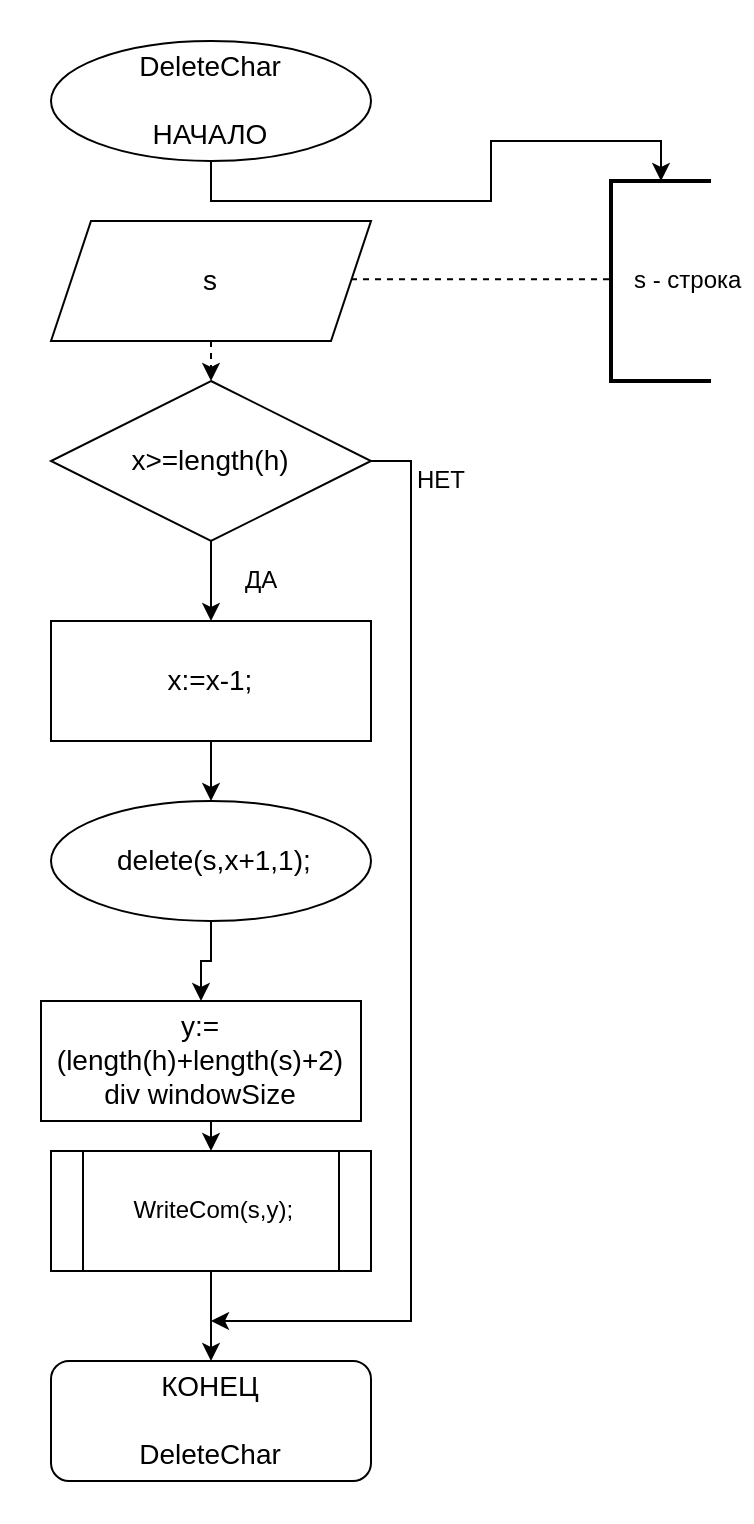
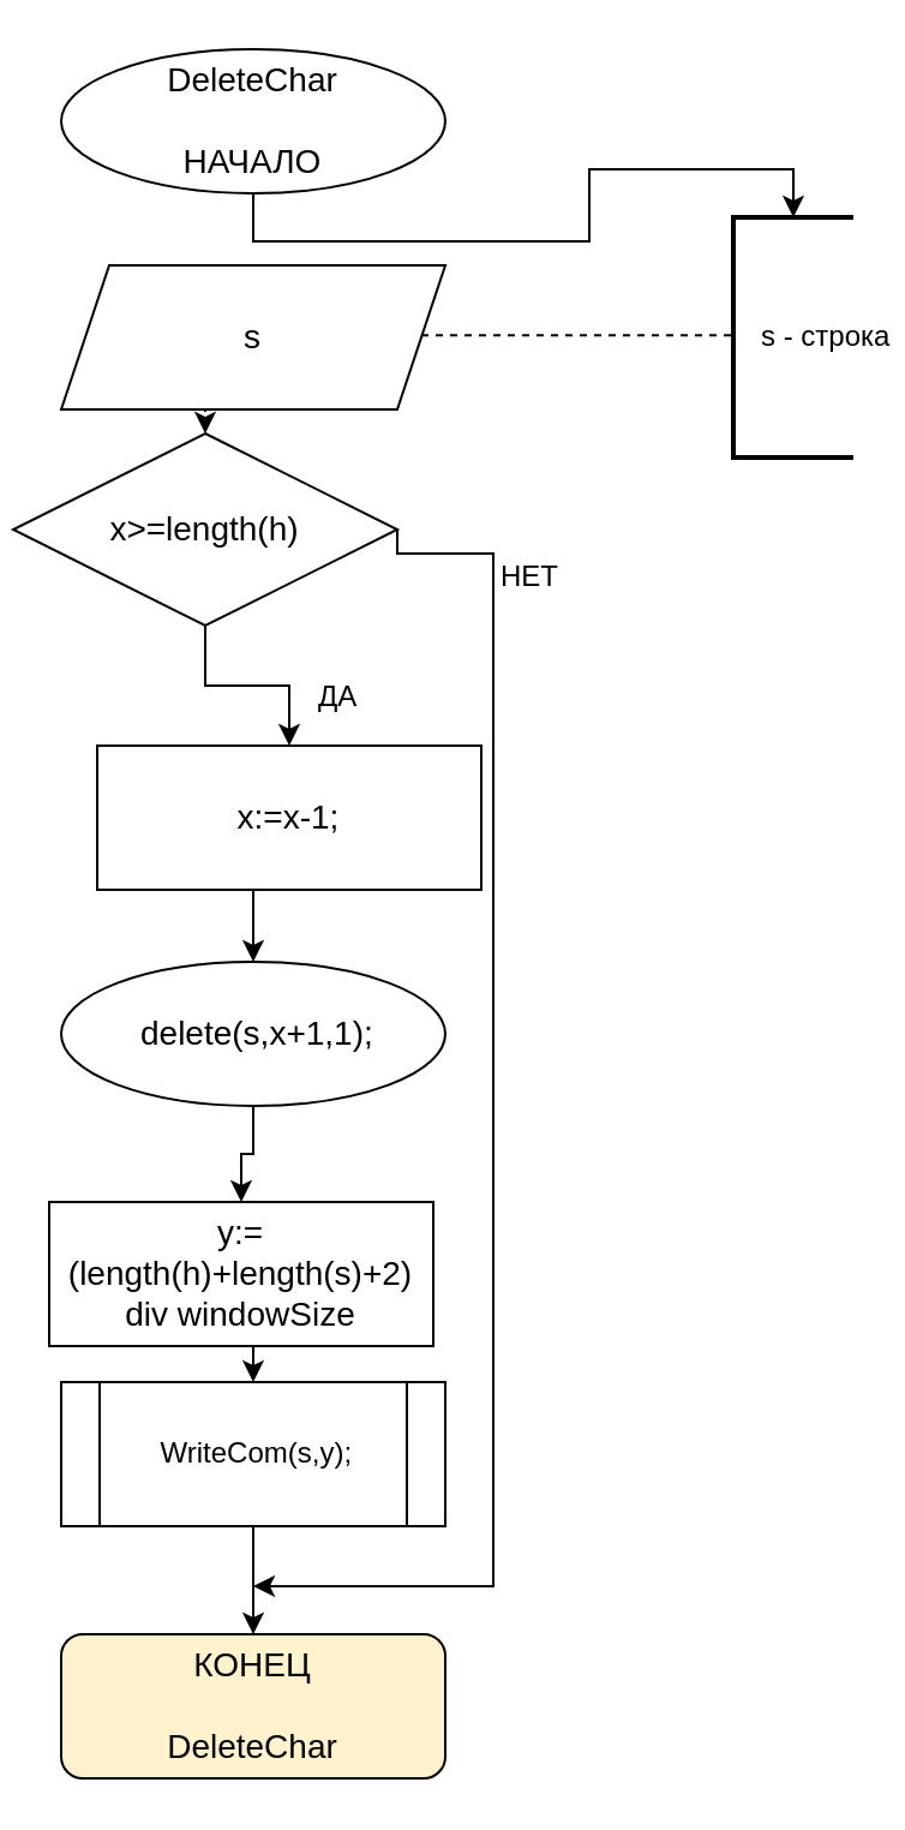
- <mxCell id="6" value="&lt;font style=&quot;font-size: 14px&quot;&gt;x&amp;gt;=length(h)&lt;/font&gt;" style="rhombus;whiteSpace=wrap;html=1;" vertex="1" parent="1"><mxGeometry x="25" y="190" width="160" height="80" as="geometry" /></mxCell>
+ <mxCell id="6" value="&lt;font style=&quot;font-size: 14px&quot;&gt;x&amp;gt;=length(h)&lt;/font&gt;" style="rhombus;whiteSpace=wrap;html=1;" vertex="1" parent="1"><mxGeometry x="5" y="180" width="160" height="80" as="geometry" /></mxCell>
- <mxCell id="13" value="ДА" style="text;html=1;align=center;verticalAlign=middle;resizable=0;points=[];autosize=1;strokeColor=none;" vertex="1" parent="1"><mxGeometry x="115" y="280" width="30" height="20" as="geometry" /></mxCell>
+ <mxCell id="13" value="ДА" style="text;html=1;align=center;verticalAlign=middle;resizable=0;points=[];autosize=1;strokeColor=none;" vertex="1" parent="1"><mxGeometry x="125" y="280" width="30" height="20" as="geometry" /></mxCell>
- <mxCell id="8" value="&lt;font style=&quot;font-size: 14px&quot;&gt;x:=x-1;&lt;/font&gt;" style="rounded=0;whiteSpace=wrap;html=1;" vertex="1" parent="1"><mxGeometry x="25" y="310" width="160" height="60" as="geometry" /></mxCell>
+ <mxCell id="8" value="&lt;font style=&quot;font-size: 14px&quot;&gt;x:=x-1;&lt;/font&gt;" style="rounded=0;whiteSpace=wrap;html=1;" vertex="1" parent="1"><mxGeometry x="40" y="310" width="160" height="60" as="geometry" /></mxCell>
- <mxCell id="16" value="&lt;font style=&quot;font-size: 14px&quot;&gt;КОНЕЦ&lt;br&gt;&lt;br&gt;DeleteChar&lt;br&gt;&lt;/font&gt;" style="rounded=1;whiteSpace=wrap;html=1;" vertex="1" parent="1"><mxGeometry x="25" y="680" width="160" height="60" as="geometry" /></mxCell>
+ <mxCell id="16" value="&lt;font style=&quot;font-size: 14px&quot;&gt;КОНЕЦ&lt;br&gt;&lt;br&gt;DeleteChar&lt;br&gt;&lt;/font&gt;" style="rounded=1;whiteSpace=wrap;html=1;fillColor=#fff2cc;" vertex="1" parent="1"><mxGeometry x="25" y="680" width="160" height="60" as="geometry" /></mxCell>
